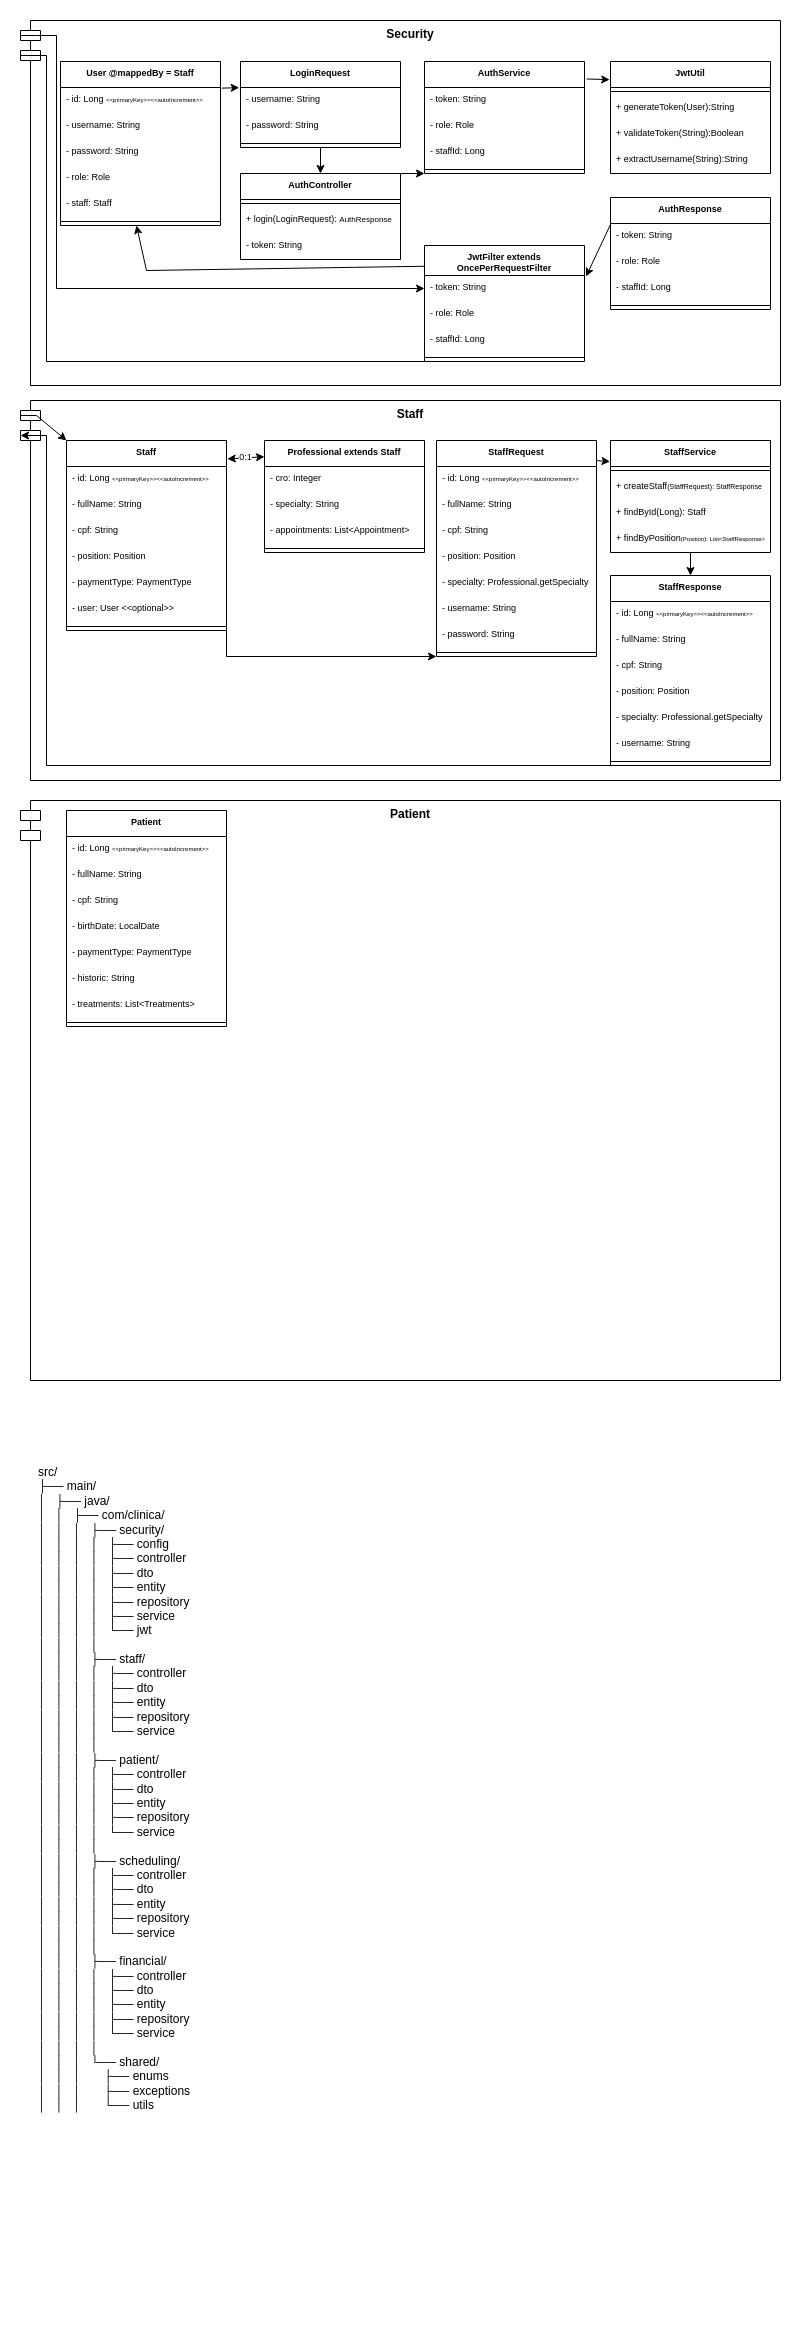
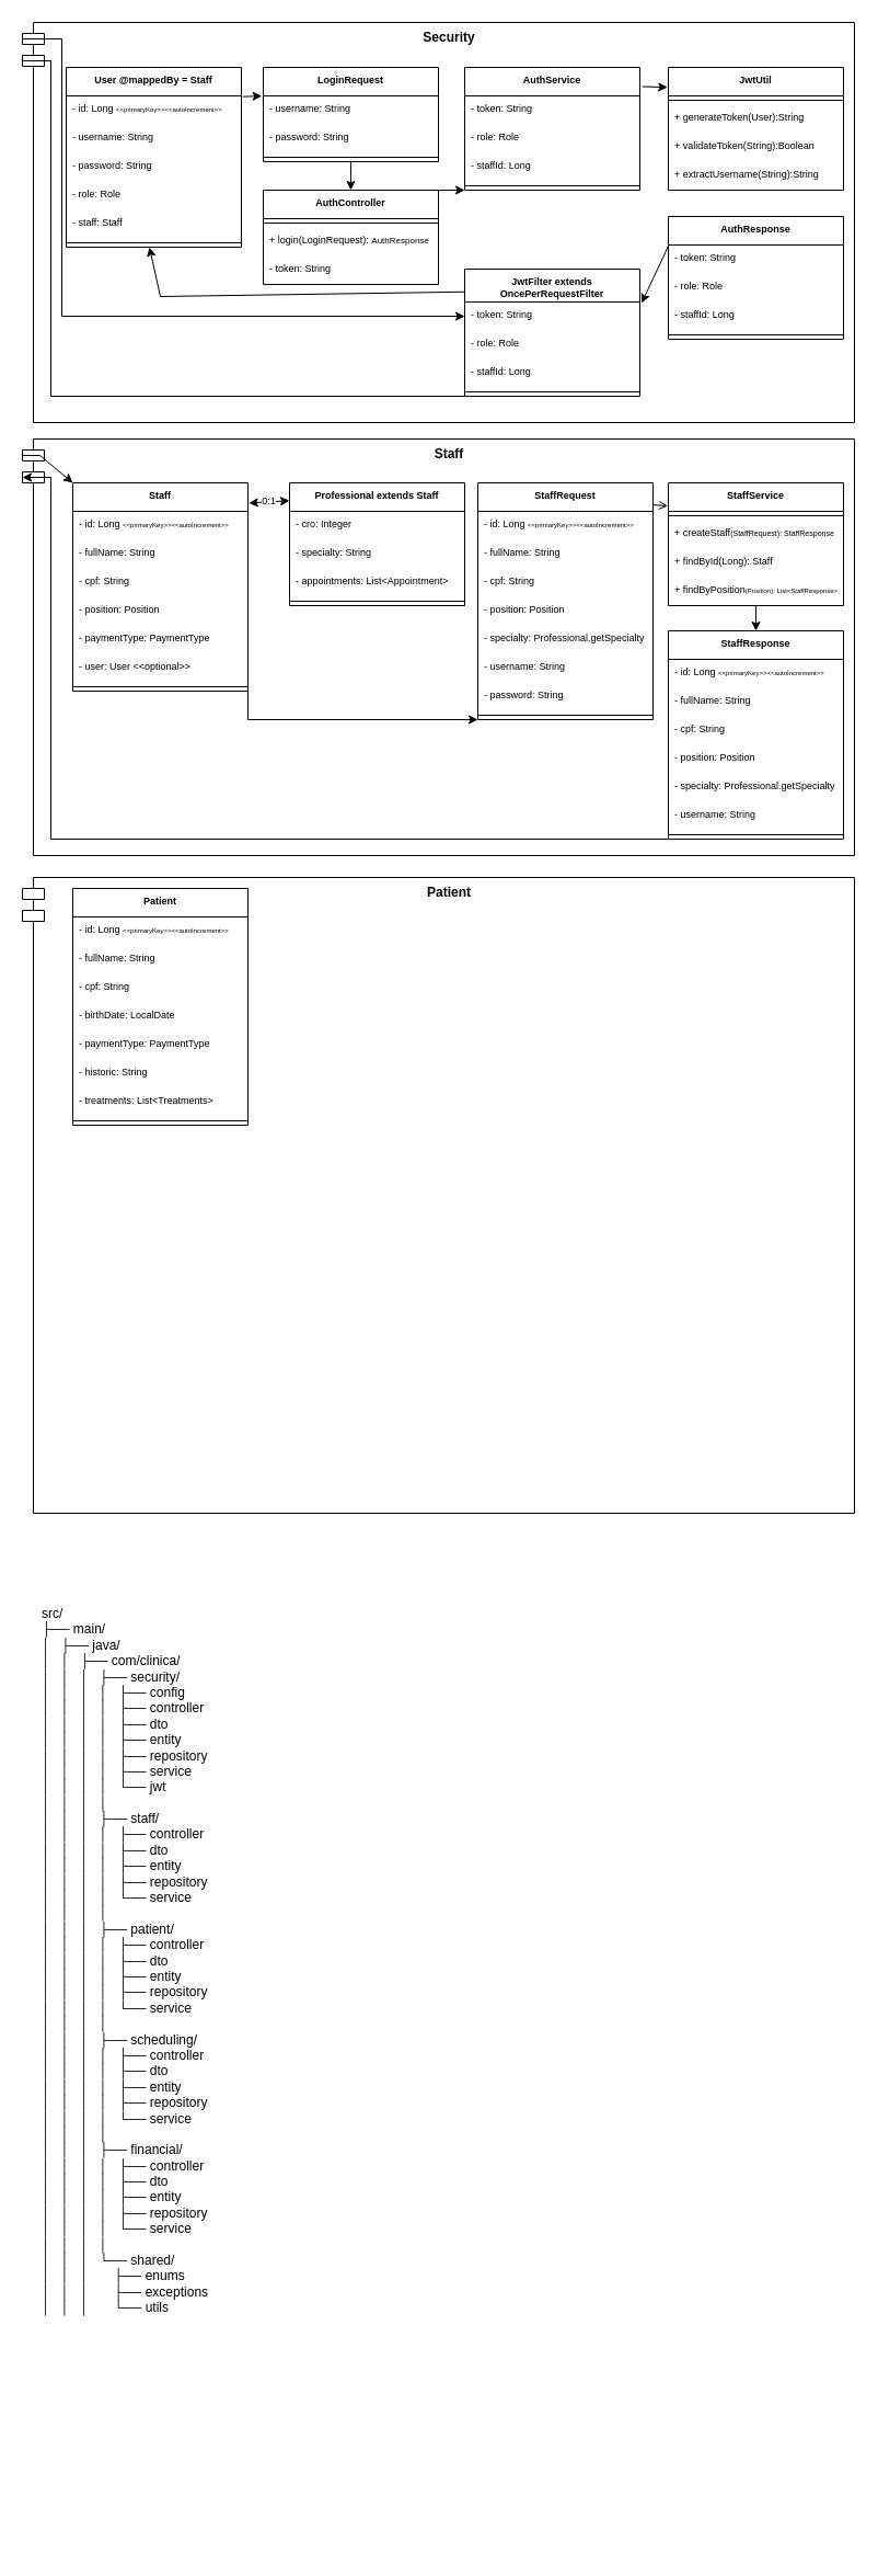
- <mxCell id="79" value="" style="endArrow=classic;html=1;rounded=0;exitX=1;exitY=0.093;exitDx=0;exitDy=0;exitPerimeter=0;entryX=-0.003;entryY=0.188;entryDx=0;entryDy=0;entryPerimeter=0;" edge="1" parent="1" source="63" target="74"><mxGeometry width="50" height="50" relative="1" as="geometry"><mxPoint x="656" y="530" as="sourcePoint" /><mxPoint x="706" y="480" as="targetPoint" /></mxGeometry></mxCell>
+ <mxCell id="79" value="" style="endArrow=open;html=1;rounded=0;exitX=1;exitY=0.093;exitDx=0;exitDy=0;exitPerimeter=0;entryX=-0.003;entryY=0.188;entryDx=0;entryDy=0;entryPerimeter=0;" edge="1" parent="1" source="63" target="74"><mxGeometry width="50" height="50" relative="1" as="geometry"><mxPoint x="656" y="530" as="sourcePoint" /><mxPoint x="706" y="480" as="targetPoint" /></mxGeometry></mxCell>
